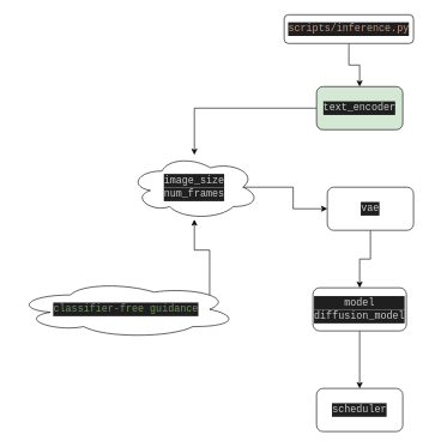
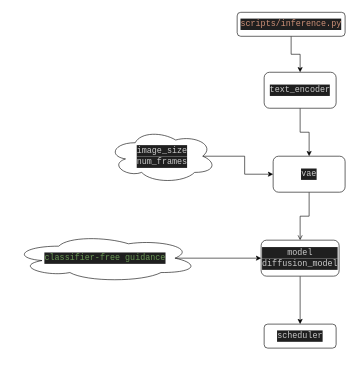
- <mxCell id="4" value="" style="edgeStyle=orthogonalEdgeStyle;rounded=0;orthogonalLoop=1;jettySize=auto;html=1;" parent="1" source="5" target="9" edge="1"><mxGeometry relative="1" as="geometry" /></mxCell>
+ <mxCell id="4" value="" style="edgeStyle=orthogonalEdgeStyle;rounded=0;orthogonalLoop=1;jettySize=auto;html=1;" parent="1" source="5" target="7" edge="1"><mxGeometry relative="1" as="geometry" /></mxCell>
- <mxCell id="5" value="&lt;div style=&quot;color: rgb(204, 204, 204); background-color: rgb(31, 31, 31); font-family: Consolas, &amp;quot;Courier New&amp;quot;, monospace; font-size: 14px; line-height: 19px; white-space: pre;&quot;&gt;text_encoder&lt;/div&gt;" style="whiteSpace=wrap;html=1;rounded=1;fillColor=#d5e8d4;" parent="1" vertex="1"><mxGeometry x="440" y="120" width="120" height="60" as="geometry" /></mxCell>
+ <mxCell id="5" value="&lt;div style=&quot;color: rgb(204, 204, 204); background-color: rgb(31, 31, 31); font-family: Consolas, &amp;quot;Courier New&amp;quot;, monospace; font-size: 14px; line-height: 19px; white-space: pre;&quot;&gt;text_encoder&lt;/div&gt;" style="whiteSpace=wrap;html=1;rounded=1;" parent="1" vertex="1"><mxGeometry x="440" y="120" width="120" height="60" as="geometry" /></mxCell>
- <mxCell id="12" style="edgeStyle=orthogonalEdgeStyle;rounded=0;orthogonalLoop=1;jettySize=auto;html=1;exitX=0.875;exitY=0.5;exitDx=0;exitDy=0;exitPerimeter=0;" parent="1" source="13" target="9" edge="1"><mxGeometry relative="1" as="geometry" /></mxCell>
+ <mxCell id="12" style="edgeStyle=orthogonalEdgeStyle;rounded=0;orthogonalLoop=1;jettySize=auto;html=1;exitX=0.875;exitY=0.5;exitDx=0;exitDy=0;exitPerimeter=0;entryX=0;entryY=0.5;entryDx=0;entryDy=0;" parent="1" source="13" target="11" edge="1"><mxGeometry relative="1" as="geometry" /></mxCell>
- <mxCell id="6" value="" style="edgeStyle=orthogonalEdgeStyle;rounded=0;orthogonalLoop=1;jettySize=auto;html=1;" parent="1" source="7" target="11" edge="1"><mxGeometry relative="1" as="geometry" /></mxCell>
+ <mxCell id="6" value="" style="edgeStyle=orthogonalEdgeStyle;rounded=0;orthogonalLoop=1;jettySize=auto;html=1;endArrow=open;" parent="1" source="7" target="11" edge="1"><mxGeometry relative="1" as="geometry" /></mxCell>
- <mxCell id="14" value="&lt;div style=&quot;color: rgb(204, 204, 204); background-color: rgb(31, 31, 31); font-family: Consolas, &amp;quot;Courier New&amp;quot;, monospace; font-size: 14px; line-height: 19px; white-space: pre;&quot;&gt;&lt;div style=&quot;line-height: 19px;&quot;&gt;scheduler&lt;/div&gt;&lt;/div&gt;" style="whiteSpace=wrap;html=1;rounded=1;" parent="1" vertex="1"><mxGeometry x="440" y="540" width="120" height="60" as="geometry" /></mxCell>
+ <mxCell id="14" value="&lt;div style=&quot;color: rgb(204, 204, 204); background-color: rgb(31, 31, 31); font-family: Consolas, &amp;quot;Courier New&amp;quot;, monospace; font-size: 14px; line-height: 19px; white-space: pre;&quot;&gt;&lt;div style=&quot;line-height: 19px;&quot;&gt;scheduler&lt;/div&gt;&lt;/div&gt;" style="whiteSpace=wrap;html=1;rounded=1;" parent="1" vertex="1"><mxGeometry x="440" y="540" width="120" height="40" as="geometry" /></mxCell>
